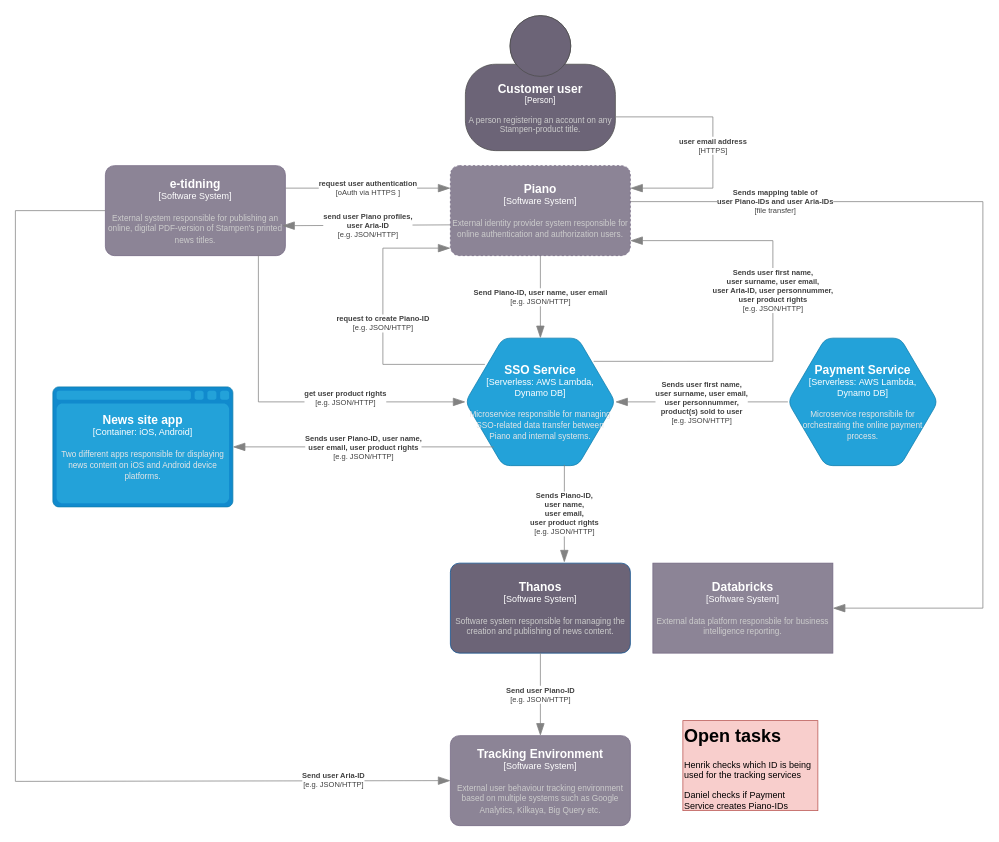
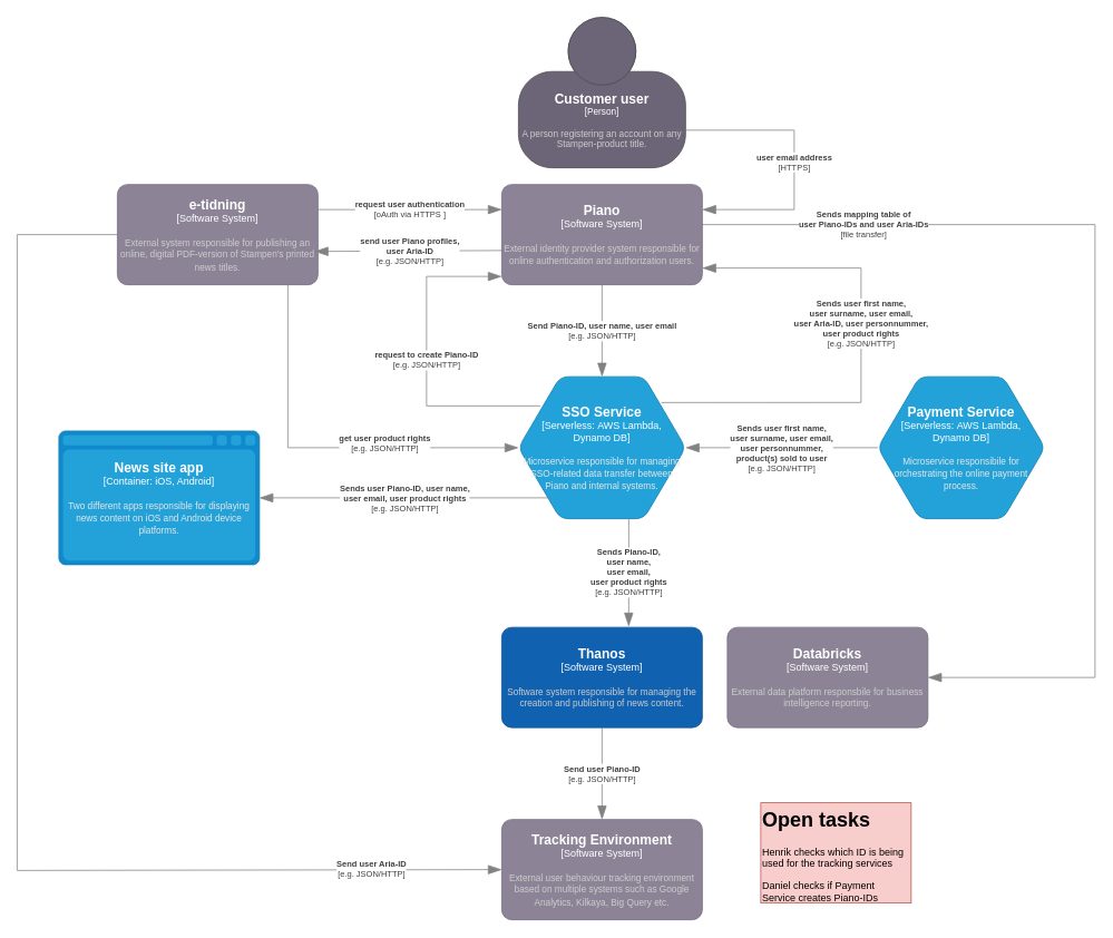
- <mxCell id="22" value="&lt;font style=&quot;font-size: 16px&quot;&gt;&lt;b&gt;Piano&lt;/b&gt;&lt;/font&gt;&lt;div&gt;[Software System]&lt;/div&gt;&lt;br&gt;&lt;div&gt;&lt;font style=&quot;font-size: 11px&quot;&gt;&lt;font color=&quot;#cccccc&quot;&gt;External identity provider system responsible for online authentication and authorization users.&lt;/font&gt;&lt;/div&gt;" style="rounded=1;whiteSpace=wrap;html=1;labelBackgroundColor=none;fillColor=#8C8496;fontColor=#ffffff;align=center;arcSize=10;strokeColor=#736782;metaEdit=1;resizable=0;points=[[0.25,0,0],[0.5,0,0],[0.75,0,0],[1,0.25,0],[1,0.5,0],[1,0.75,0],[0.75,1,0],[0.5,1,0],[0.25,1,0],[0,0.75,0],[0,0.5,0],[0,0.25,0]];dashed=1;" parent="1" vertex="1"><mxGeometry x="600" y="220" width="240" height="120" as="geometry" /></mxCell>
+ <mxCell id="22" value="&lt;font style=&quot;font-size: 16px&quot;&gt;&lt;b&gt;Piano&lt;/b&gt;&lt;/font&gt;&lt;div&gt;[Software System]&lt;/div&gt;&lt;br&gt;&lt;div&gt;&lt;font style=&quot;font-size: 11px&quot;&gt;&lt;font color=&quot;#cccccc&quot;&gt;External identity provider system responsible for online authentication and authorization users.&lt;/font&gt;&lt;/div&gt;" style="rounded=1;whiteSpace=wrap;html=1;labelBackgroundColor=none;fillColor=#8C8496;fontColor=#ffffff;align=center;arcSize=10;strokeColor=#736782;metaEdit=1;resizable=0;points=[[0.25,0,0],[0.5,0,0],[0.75,0,0],[1,0.25,0],[1,0.5,0],[1,0.75,0],[0.75,1,0],[0.5,1,0],[0.25,1,0],[0,0.75,0],[0,0.5,0],[0,0.25,0]];" parent="1" vertex="1"><mxGeometry x="600" y="220" width="240" height="120" as="geometry" /></mxCell>
- <mxCell id="3" value="&lt;font style=&quot;font-size: 16px&quot;&gt;&lt;b&gt;Thanos&lt;/b&gt;&lt;/font&gt;&lt;div&gt;[Software System]&lt;/div&gt;&lt;br&gt;&lt;div&gt;&lt;font style=&quot;font-size: 11px&quot;&gt;&lt;font color=&quot;#cccccc&quot;&gt;Software system responsible for managing the creation and publishing of news content.&lt;/font&gt;&lt;/div&gt;" style="rounded=1;whiteSpace=wrap;html=1;labelBackgroundColor=none;fillColor=#6c6477;fontColor=#ffffff;align=center;arcSize=10;strokeColor=#0D5091;metaEdit=1;resizable=0;points=[[0.25,0,0],[0.5,0,0],[0.75,0,0],[1,0.25,0],[1,0.5,0],[1,0.75,0],[0.75,1,0],[0.5,1,0],[0.25,1,0],[0,0.75,0],[0,0.5,0],[0,0.25,0]];" parent="1" vertex="1"><mxGeometry x="600" y="750" width="240" height="120" as="geometry" /></mxCell>
+ <mxCell id="3" value="&lt;font style=&quot;font-size: 16px&quot;&gt;&lt;b&gt;Thanos&lt;/b&gt;&lt;/font&gt;&lt;div&gt;[Software System]&lt;/div&gt;&lt;br&gt;&lt;div&gt;&lt;font style=&quot;font-size: 11px&quot;&gt;&lt;font color=&quot;#cccccc&quot;&gt;Software system responsible for managing the creation and publishing of news content.&lt;/font&gt;&lt;/div&gt;" style="rounded=1;whiteSpace=wrap;html=1;labelBackgroundColor=none;fillColor=#1061B0;fontColor=#ffffff;align=center;arcSize=10;strokeColor=#0D5091;metaEdit=1;resizable=0;points=[[0.25,0,0],[0.5,0,0],[0.75,0,0],[1,0.25,0],[1,0.5,0],[1,0.75,0],[0.75,1,0],[0.5,1,0],[0.25,1,0],[0,0.75,0],[0,0.5,0],[0,0.25,0]];" parent="1" vertex="1"><mxGeometry x="600" y="750" width="240" height="120" as="geometry" /></mxCell>
- <mxCell id="17" value="&lt;font style=&quot;font-size: 16px&quot;&gt;&lt;b&gt;Databricks&lt;/b&gt;&lt;/font&gt;&lt;div&gt;[Software System]&lt;/div&gt;&lt;br&gt;&lt;div&gt;&lt;font style=&quot;font-size: 11px&quot;&gt;&lt;font color=&quot;#cccccc&quot;&gt;External data platform responsbile for business intelligence reporting.&lt;/font&gt;&lt;/div&gt;" style="whiteSpace=wrap;html=1;labelBackgroundColor=none;fillColor=#8C8496;fontColor=#ffffff;align=center;arcSize=10;strokeColor=#736782;metaEdit=1;resizable=0;points=[[0.25,0,0],[0.5,0,0],[0.75,0,0],[1,0.25,0],[1,0.5,0],[1,0.75,0],[0.75,1,0],[0.5,1,0],[0.25,1,0],[0,0.75,0],[0,0.5,0],[0,0.25,0]];rounded=0;" parent="1" vertex="1"><mxGeometry x="870" y="750" width="240" height="120" as="geometry" /></mxCell>
+ <mxCell id="17" value="&lt;font style=&quot;font-size: 16px&quot;&gt;&lt;b&gt;Databricks&lt;/b&gt;&lt;/font&gt;&lt;div&gt;[Software System]&lt;/div&gt;&lt;br&gt;&lt;div&gt;&lt;font style=&quot;font-size: 11px&quot;&gt;&lt;font color=&quot;#cccccc&quot;&gt;External data platform responsbile for business intelligence reporting.&lt;/font&gt;&lt;/div&gt;" style="rounded=1;whiteSpace=wrap;html=1;labelBackgroundColor=none;fillColor=#8C8496;fontColor=#ffffff;align=center;arcSize=10;strokeColor=#736782;metaEdit=1;resizable=0;points=[[0.25,0,0],[0.5,0,0],[0.75,0,0],[1,0.25,0],[1,0.5,0],[1,0.75,0],[0.75,1,0],[0.5,1,0],[0.25,1,0],[0,0.75,0],[0,0.5,0],[0,0.25,0]];" parent="1" vertex="1"><mxGeometry x="870" y="750" width="240" height="120" as="geometry" /></mxCell>
